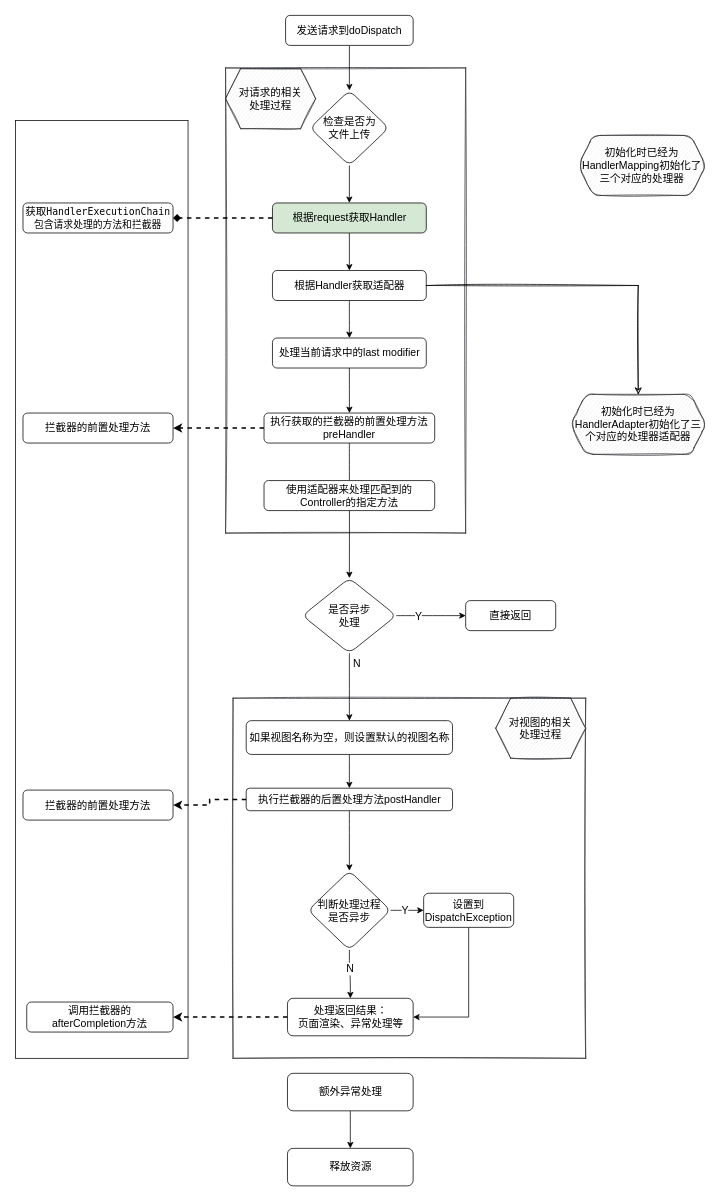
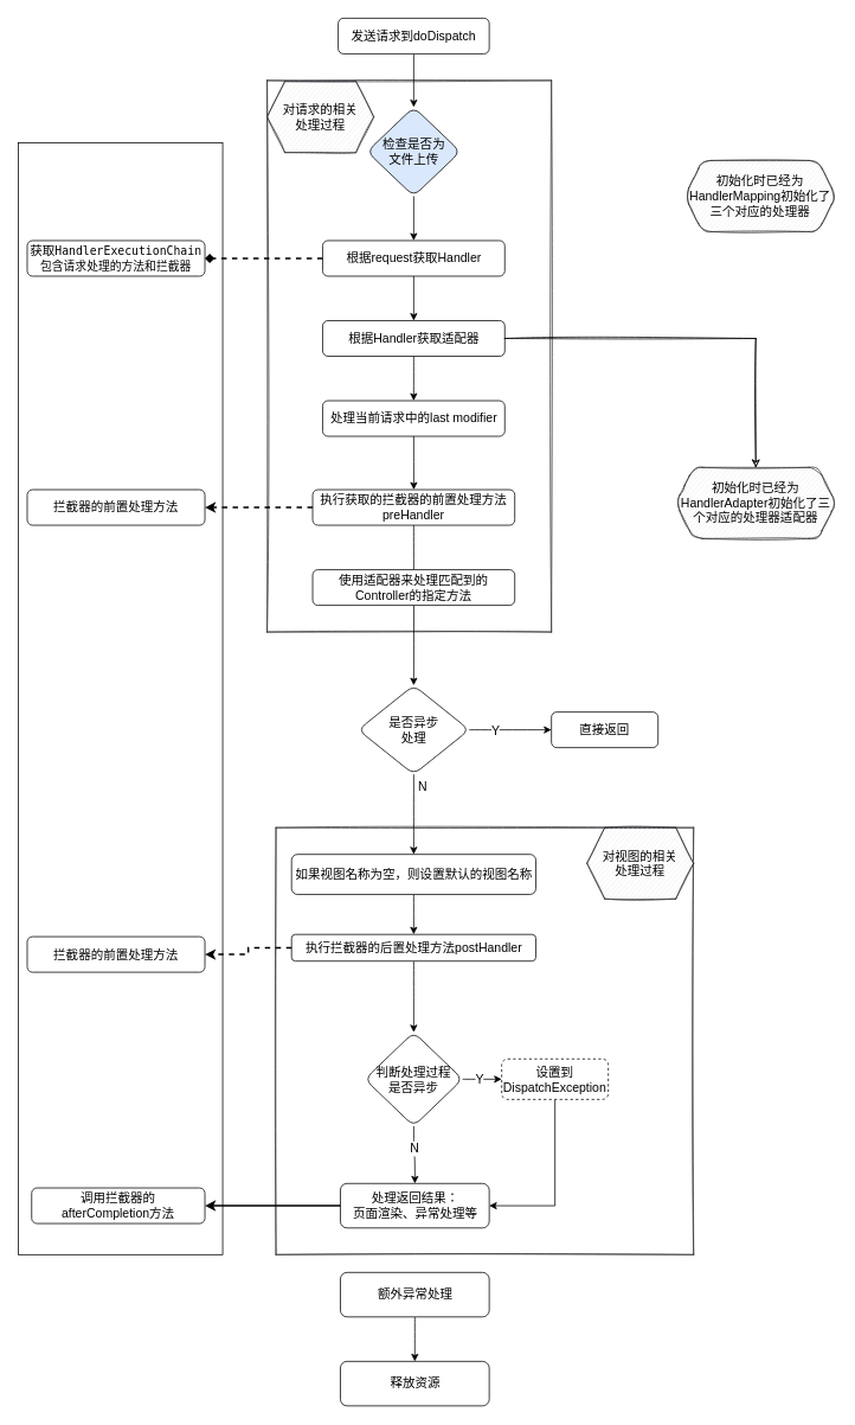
- <mxCell id="7" value="检查是否为&lt;br style=&quot;font-size: 14px;&quot;&gt;文件上传" style="rhombus;whiteSpace=wrap;html=1;rounded=1;fontSize=14;" vertex="1" parent="1"><mxGeometry x="412.5" y="120" width="105" height="100" as="geometry" /></mxCell>
+ <mxCell id="7" value="检查是否为&lt;br style=&quot;font-size: 14px;&quot;&gt;文件上传" style="rhombus;whiteSpace=wrap;html=1;rounded=1;fontSize=14;fillColor=#dae8fc;" vertex="1" parent="1"><mxGeometry x="412.5" y="120" width="105" height="100" as="geometry" /></mxCell>
- <mxCell id="9" value="根据request获取Handler" style="whiteSpace=wrap;html=1;rounded=1;fontSize=14;fillColor=#d5e8d4;" vertex="1" parent="1"><mxGeometry x="362.5" y="270" width="205" height="40" as="geometry" /></mxCell>
+ <mxCell id="9" value="根据request获取Handler" style="whiteSpace=wrap;html=1;rounded=1;fontSize=14;" vertex="1" parent="1"><mxGeometry x="362.5" y="270" width="205" height="40" as="geometry" /></mxCell>
- <mxCell id="37" value="设置到DispatchException" style="whiteSpace=wrap;html=1;rounded=1;fontSize=14;" vertex="1" parent="1"><mxGeometry x="564" y="1190" width="120" height="45.5" as="geometry" /></mxCell>
+ <mxCell id="37" value="设置到DispatchException" style="whiteSpace=wrap;html=1;rounded=1;fontSize=14;dashed=1;" vertex="1" parent="1"><mxGeometry x="564" y="1190" width="120" height="45.5" as="geometry" /></mxCell>
- <mxCell id="52" value="" style="edgeStyle=orthogonalEdgeStyle;rounded=0;orthogonalLoop=1;jettySize=auto;html=1;fontSize=14;entryX=1;entryY=0.5;entryDx=0;entryDy=0;dashed=1;strokeWidth=2;exitX=0;exitY=0.5;exitDx=0;exitDy=0;" edge="1" parent="1" target="51" source="38"><mxGeometry relative="1" as="geometry"><mxPoint x="316.25" y="1339.5" as="sourcePoint" /><mxPoint x="475" y="1327" as="targetPoint" /></mxGeometry></mxCell>
+ <mxCell id="52" value="" style="edgeStyle=orthogonalEdgeStyle;rounded=0;orthogonalLoop=1;jettySize=auto;html=1;fontSize=14;entryX=1;entryY=0.5;entryDx=0;entryDy=0;dashed=0;strokeWidth=2;exitX=0;exitY=0.5;exitDx=0;exitDy=0;" edge="1" parent="1" target="51" source="38"><mxGeometry relative="1" as="geometry"><mxPoint x="316.25" y="1339.5" as="sourcePoint" /><mxPoint x="475" y="1327" as="targetPoint" /></mxGeometry></mxCell>
